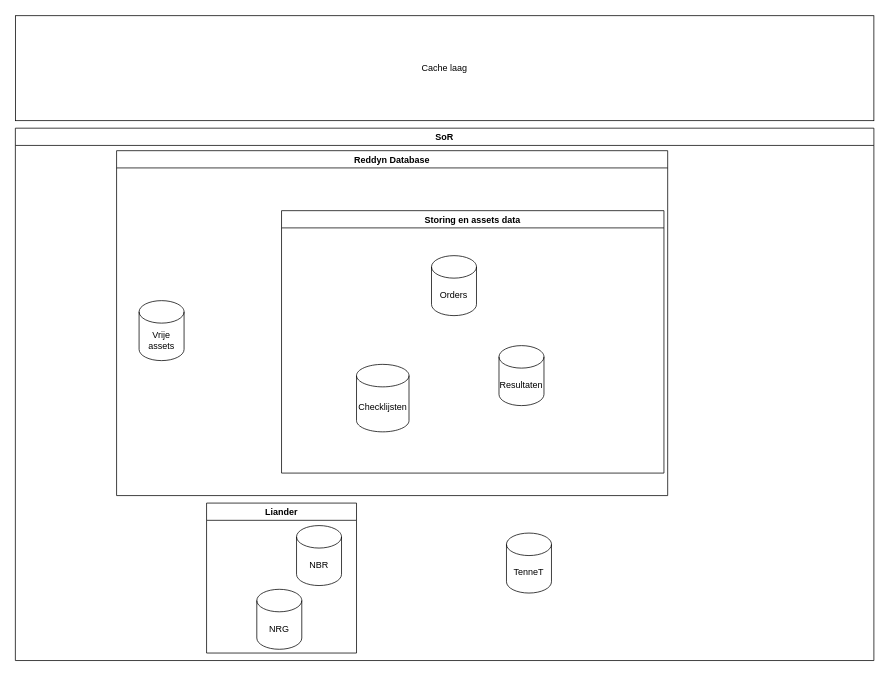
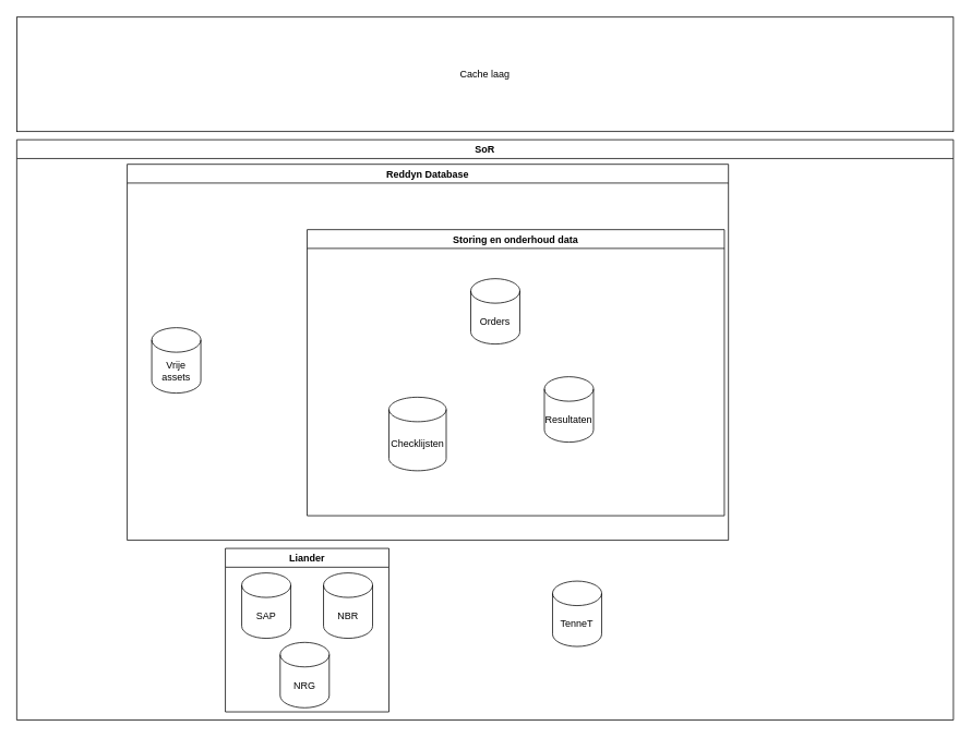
- <mxCell id="7" value="Storing en assets data" style="swimlane;" parent="6" vertex="1"><mxGeometry x="220" y="80" width="510" height="350" as="geometry" /></mxCell>
+ <mxCell id="7" value="Storing en onderhoud data" style="swimlane;" parent="6" vertex="1"><mxGeometry x="220" y="80" width="510" height="350" as="geometry" /></mxCell>
+ <mxCell id="3" value="SAP" style="shape=cylinder3;whiteSpace=wrap;html=1;boundedLbl=1;backgroundOutline=1;size=15;" parent="2" vertex="1"><mxGeometry x="20" y="30" width="60" height="80" as="geometry" /></mxCell>
